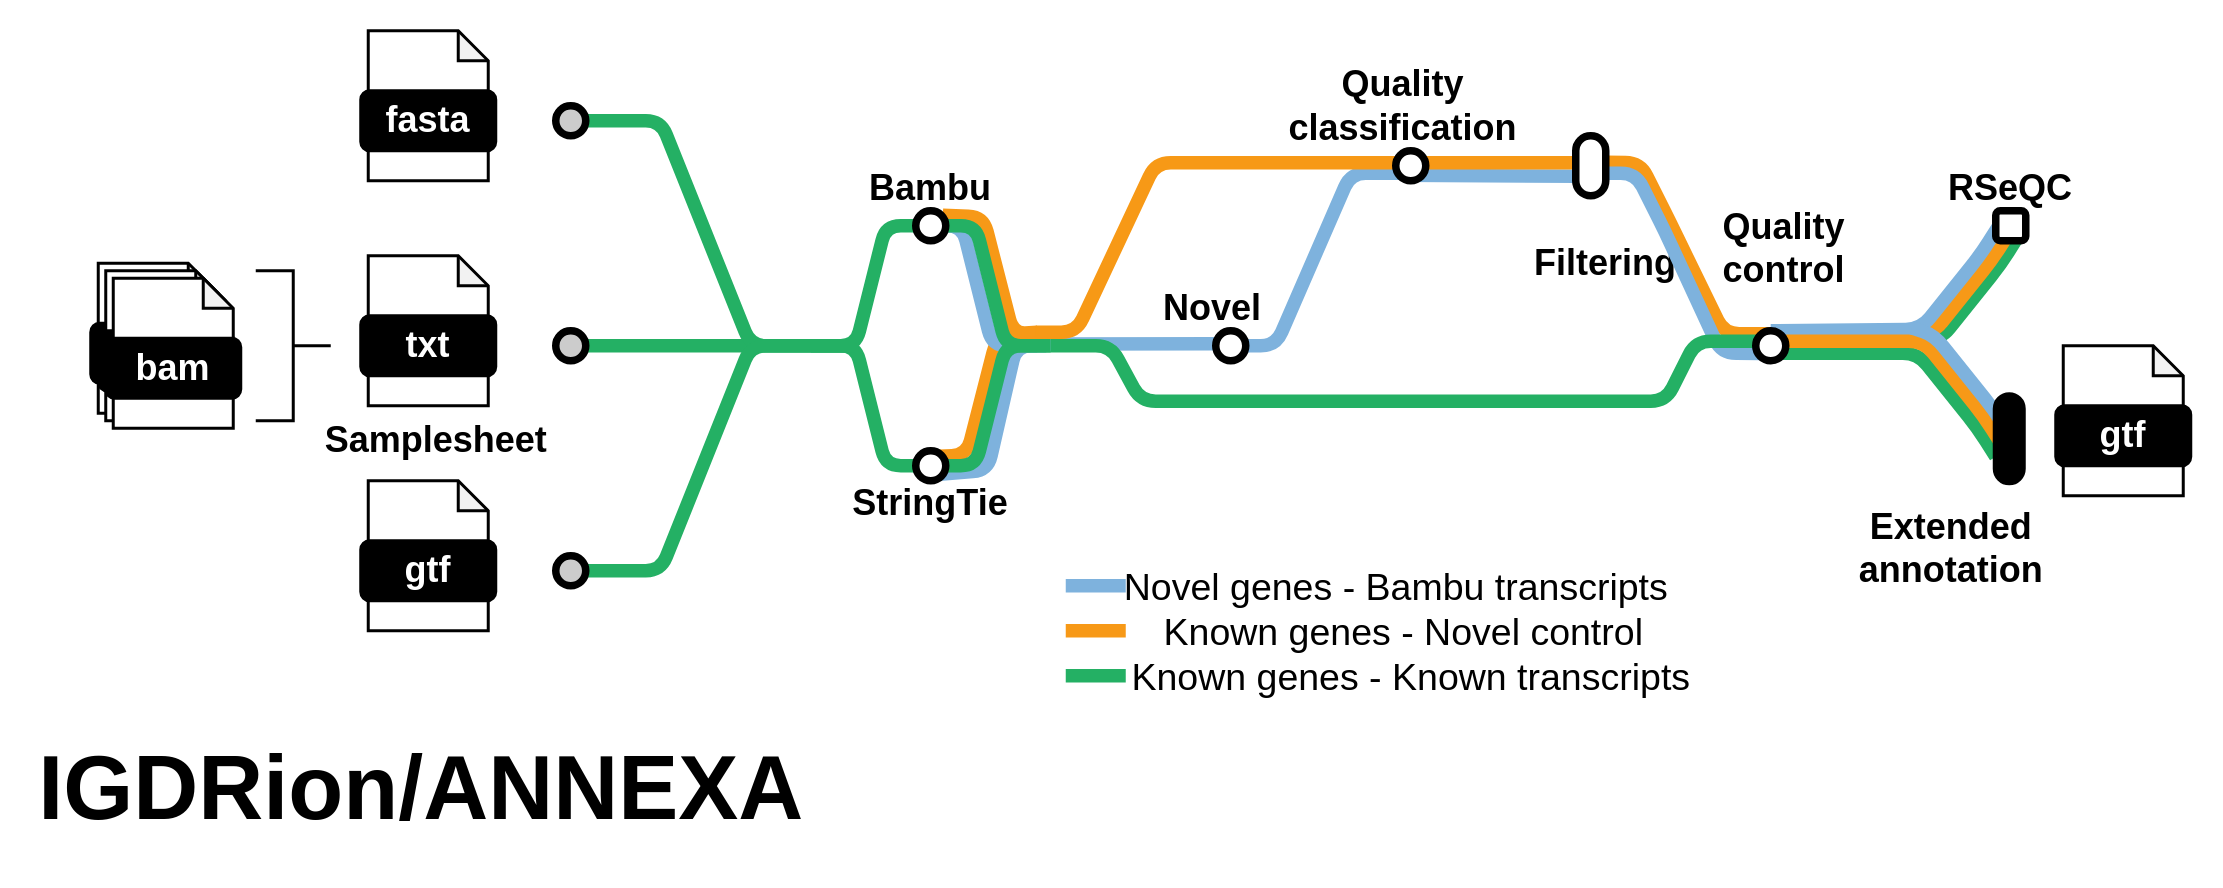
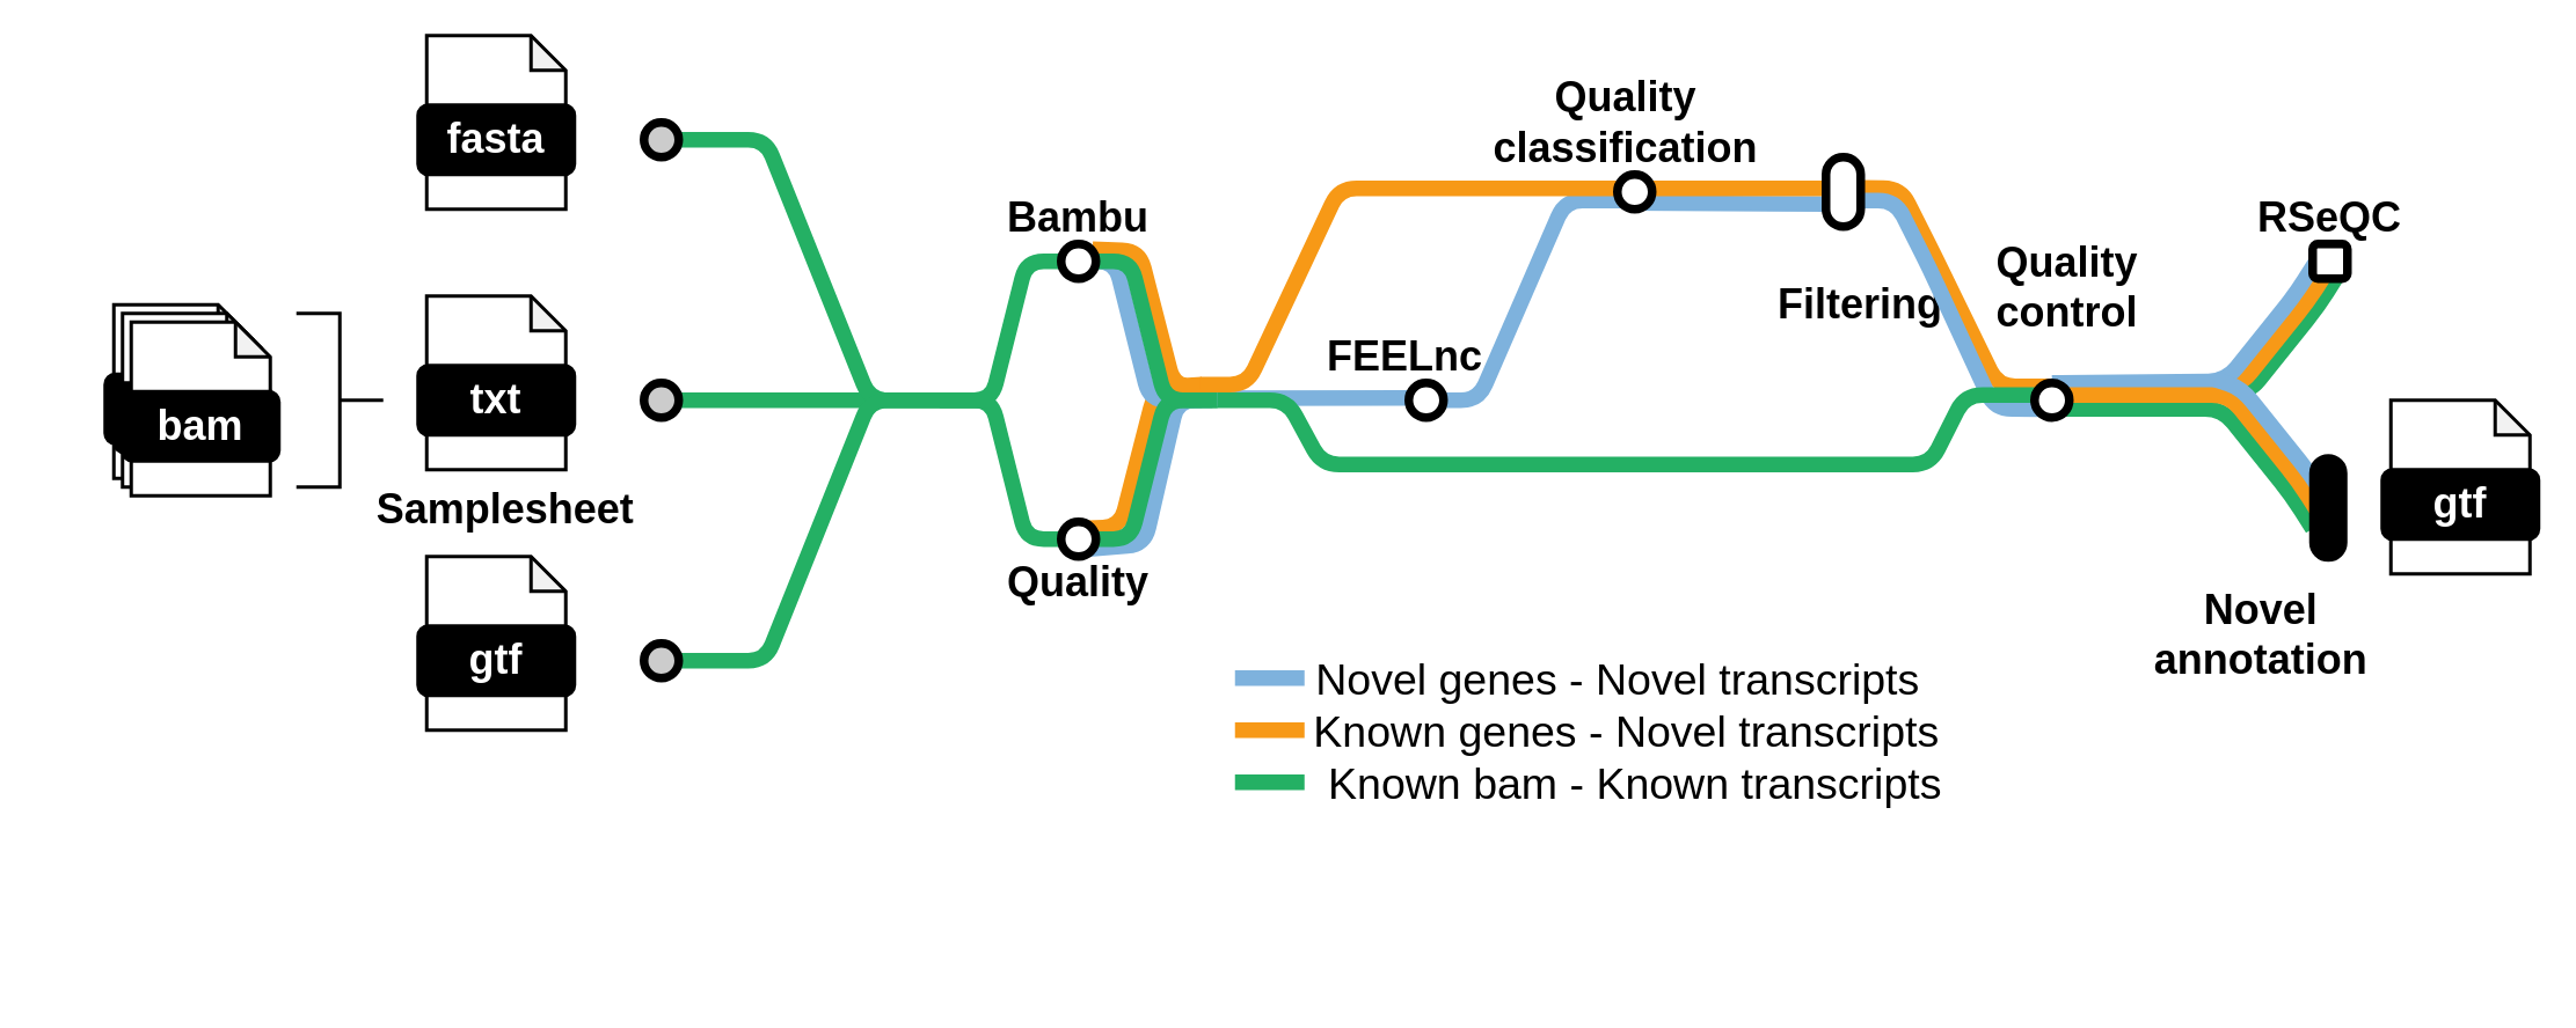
- <mxCell id="40" value="&lt;font style=&quot;font-size: 24px;&quot;&gt;Novel&lt;/font&gt;" style="text;html=1;align=center;verticalAlign=middle;whiteSpace=wrap;rounded=0;fontStyle=1" parent="1" vertex="1"><mxGeometry x="778" y="190" width="60" height="30" as="geometry" /></mxCell>
+ <mxCell id="40" value="&lt;font style=&quot;font-size: 24px;&quot;&gt;FEELnc&lt;/font&gt;" style="text;html=1;align=center;verticalAlign=middle;whiteSpace=wrap;rounded=0;fontStyle=1" parent="1" vertex="1"><mxGeometry x="778" y="190" width="60" height="30" as="geometry" /></mxCell>
- <mxCell id="34" value="&lt;font style=&quot;font-size: 24px;&quot;&gt;StringTie&lt;/font&gt;" style="text;html=1;align=center;verticalAlign=middle;whiteSpace=wrap;rounded=0;fontStyle=1" parent="1" vertex="1"><mxGeometry x="590" y="320" width="60" height="30" as="geometry" /></mxCell>
+ <mxCell id="34" value="&lt;font style=&quot;font-size: 24px;&quot;&gt;Quality&lt;/font&gt;" style="text;html=1;align=center;verticalAlign=middle;whiteSpace=wrap;rounded=0;fontStyle=1" parent="1" vertex="1"><mxGeometry x="590" y="320" width="60" height="30" as="geometry" /></mxCell>
- <mxCell id="60" value="&lt;font style=&quot;font-size: 24px;&quot;&gt;Extended&lt;/font&gt;&lt;div&gt;&lt;font style=&quot;font-size: 24px;&quot;&gt;annotation&lt;/font&gt;&lt;/div&gt;" style="text;html=1;align=center;verticalAlign=middle;resizable=0;points=[];autosize=1;strokeColor=none;fillColor=none;fontStyle=1" parent="1" vertex="1"><mxGeometry x="1230" y="330" width="140" height="70" as="geometry" /></mxCell>
+ <mxCell id="60" value="&lt;font style=&quot;font-size: 24px;&quot;&gt;Novel&lt;/font&gt;&lt;div&gt;&lt;font style=&quot;font-size: 24px;&quot;&gt;annotation&lt;/font&gt;&lt;/div&gt;" style="text;html=1;align=center;verticalAlign=middle;resizable=0;points=[];autosize=1;strokeColor=none;fillColor=none;fontStyle=1" parent="1" vertex="1"><mxGeometry x="1230" y="330" width="140" height="70" as="geometry" /></mxCell>
- <mxCell id="54" value="Novel genes - Bambu transcripts" style="text;html=1;align=center;verticalAlign=middle;resizable=0;points=[];autosize=1;strokeColor=none;fillColor=none;fontSize=25;" parent="1" vertex="1"><mxGeometry x="745" y="370" width="370" height="40" as="geometry" /></mxCell>
+ <mxCell id="54" value="Novel genes - Novel transcripts" style="text;html=1;align=center;verticalAlign=middle;resizable=0;points=[];autosize=1;strokeColor=none;fillColor=none;fontSize=25;" parent="1" vertex="1"><mxGeometry x="745" y="370" width="370" height="40" as="geometry" /></mxCell>
- <mxCell id="56" value="Known genes - Novel control" style="text;html=1;align=center;verticalAlign=middle;resizable=0;points=[];autosize=1;strokeColor=none;fillColor=none;fontSize=25;" parent="1" vertex="1"><mxGeometry x="745" y="400" width="380" height="40" as="geometry" /></mxCell>
+ <mxCell id="56" value="Known genes - Novel transcripts" style="text;html=1;align=center;verticalAlign=middle;resizable=0;points=[];autosize=1;strokeColor=none;fillColor=none;fontSize=25;" parent="1" vertex="1"><mxGeometry x="745" y="400" width="380" height="40" as="geometry" /></mxCell>
- <mxCell id="58" value="Known genes - Known transcripts" style="text;html=1;align=center;verticalAlign=middle;resizable=0;points=[];autosize=1;strokeColor=none;fillColor=none;fontSize=25;" parent="1" vertex="1"><mxGeometry x="740" y="430" width="400" height="40" as="geometry" /></mxCell>
+ <mxCell id="58" value="Known bam - Known transcripts" style="text;html=1;align=center;verticalAlign=middle;resizable=0;points=[];autosize=1;strokeColor=none;fillColor=none;fontSize=25;" parent="1" vertex="1"><mxGeometry x="740" y="430" width="400" height="40" as="geometry" /></mxCell>
- <mxCell id="59" value="&lt;font style=&quot;font-size: 60px;&quot;&gt;IGDRion/ANNEXA&lt;/font&gt;" style="text;html=1;align=center;verticalAlign=middle;resizable=0;points=[];autosize=1;strokeColor=none;fillColor=none;fontStyle=1" parent="1" vertex="1"><mxGeometry y="480" width="520" height="90" as="geometry" x="20" /></mxCell>
